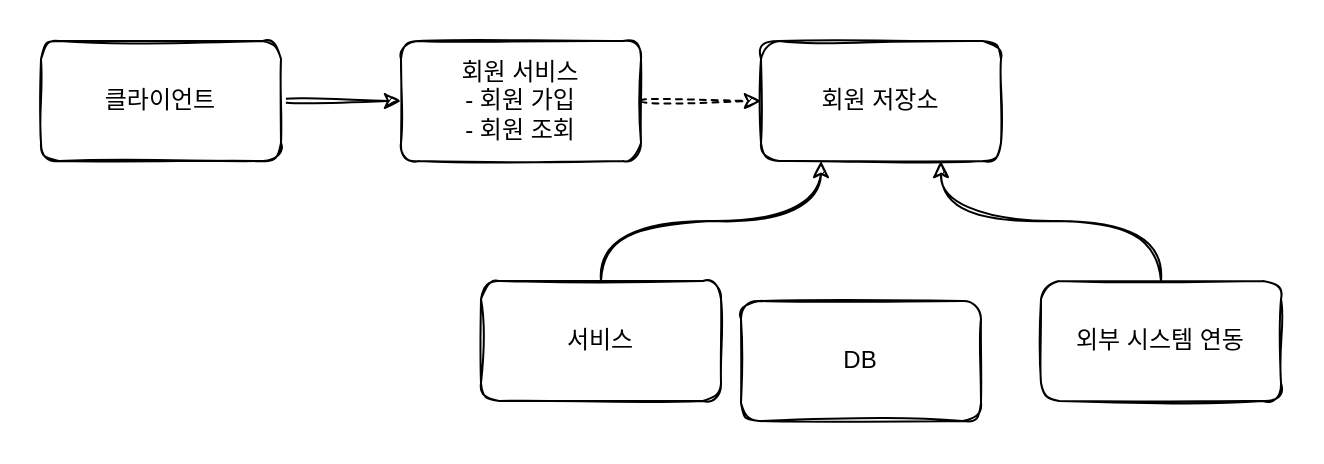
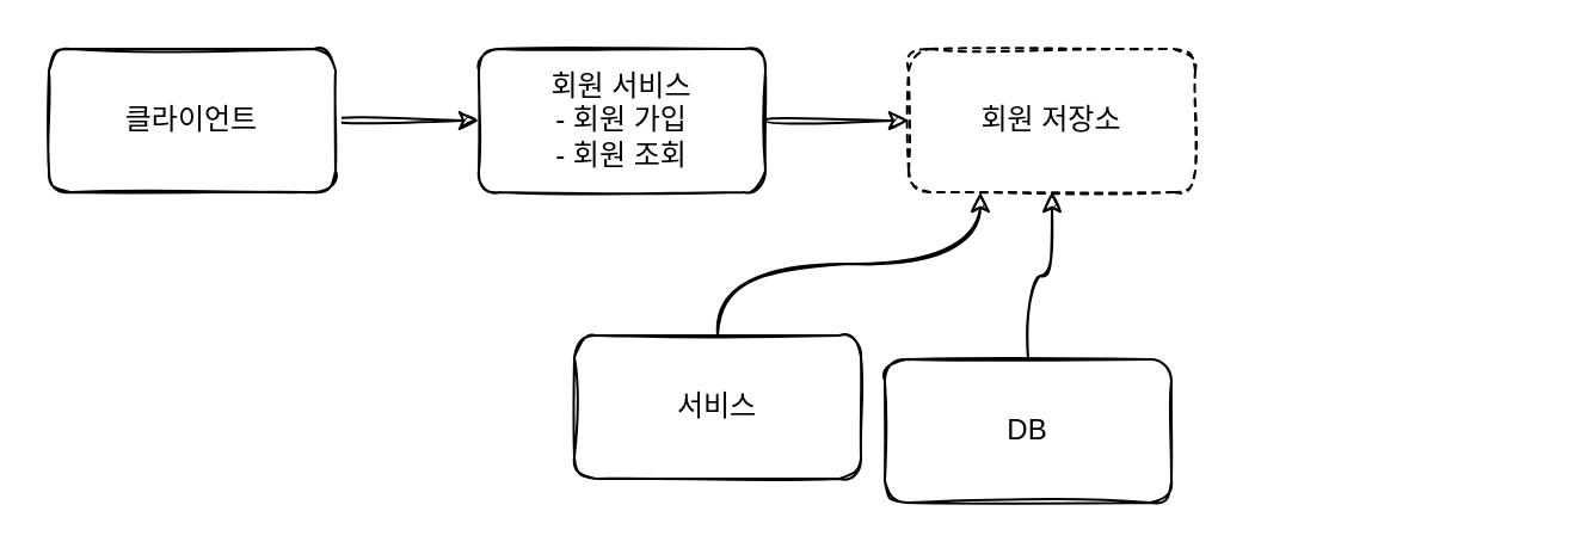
- <mxCell id="4" style="edgeStyle=orthogonalEdgeStyle;orthogonalLoop=1;jettySize=auto;html=1;exitX=1;exitY=0.5;exitDx=0;exitDy=0;entryX=0;entryY=0.5;entryDx=0;entryDy=0;curved=1;sketch=1;dashed=1;" edge="1" parent="1" source="5" target="6"><mxGeometry relative="1" as="geometry" /></mxCell>
+ <mxCell id="4" style="edgeStyle=orthogonalEdgeStyle;orthogonalLoop=1;jettySize=auto;html=1;exitX=1;exitY=0.5;exitDx=0;exitDy=0;entryX=0;entryY=0.5;entryDx=0;entryDy=0;curved=1;sketch=1;" edge="1" parent="1" source="5" target="6"><mxGeometry relative="1" as="geometry" /></mxCell>
- <mxCell id="6" value="회원 저장소" style="whiteSpace=wrap;html=1;sketch=1;rounded=1;" vertex="1" parent="1"><mxGeometry x="380" y="20" width="120" height="60" as="geometry" /></mxCell>
+ <mxCell id="6" value="회원 저장소" style="whiteSpace=wrap;html=1;sketch=1;rounded=1;dashed=1;" vertex="1" parent="1"><mxGeometry x="380" y="20" width="120" height="60" as="geometry" /></mxCell>
- <mxCell id="11" style="edgeStyle=orthogonalEdgeStyle;orthogonalLoop=1;jettySize=auto;html=1;exitX=0.5;exitY=0;exitDx=0;exitDy=0;curved=1;sketch=1;entryX=0.75;entryY=1;entryDx=0;entryDy=0;" edge="1" parent="1" source="12" target="6"><mxGeometry relative="1" as="geometry"><mxPoint x="440" y="100" as="targetPoint" /></mxGeometry></mxCell>
+ <mxCell id="9" value="" style="edgeStyle=orthogonalEdgeStyle;orthogonalLoop=1;jettySize=auto;html=1;curved=1;sketch=1;entryX=0.5;entryY=1;entryDx=0;entryDy=0;" edge="1" parent="1" source="10" target="6"><mxGeometry relative="1" as="geometry" /></mxCell>
- <mxCell id="12" value="외부 시스템 연동" style="whiteSpace=wrap;html=1;sketch=1;rounded=1;" vertex="1" parent="1"><mxGeometry x="520" y="140" width="120" height="60" as="geometry" /></mxCell>
